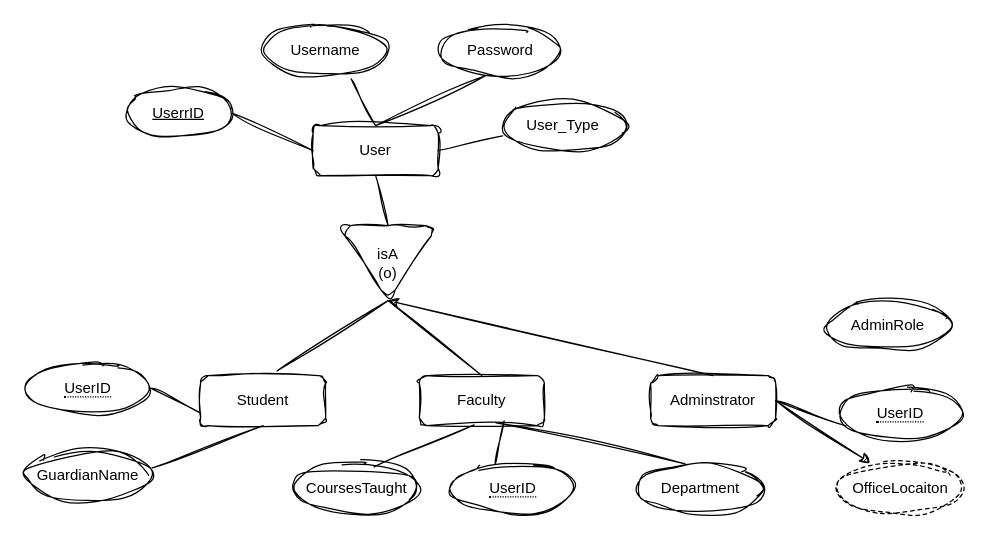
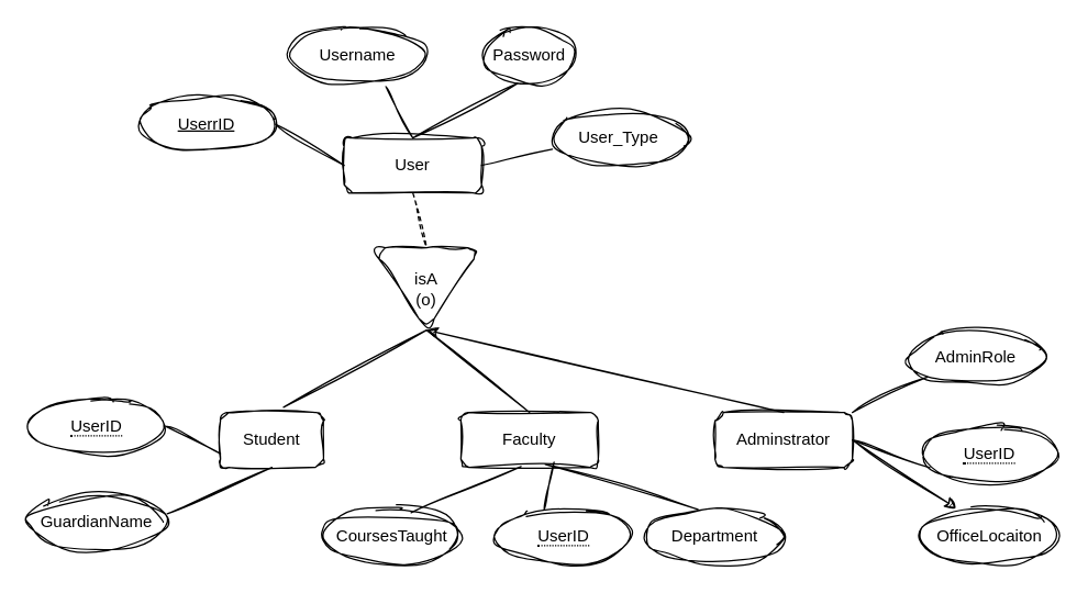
- <mxCell id="5" value="Password" style="ellipse;whiteSpace=wrap;html=1;align=center;rounded=1;sketch=1;curveFitting=1;jiggle=2;labelBackgroundColor=none;" parent="1" vertex="1"><mxGeometry x="350" y="20" width="100" height="40" as="geometry" /></mxCell>
+ <mxCell id="5" value="Password" style="ellipse;whiteSpace=wrap;html=1;align=center;rounded=1;sketch=1;curveFitting=1;jiggle=2;labelBackgroundColor=none;" parent="1" vertex="1"><mxGeometry x="350" y="20" width="70" height="40" as="geometry" /></mxCell>
- <mxCell id="3" value="UserrID" style="ellipse;whiteSpace=wrap;html=1;align=center;fontStyle=4;rounded=1;sketch=1;curveFitting=1;jiggle=2;labelBackgroundColor=none;" parent="1" vertex="1"><mxGeometry x="100" y="70" width="85" height="40" as="geometry" /></mxCell>
+ <mxCell id="3" value="UserrID" style="ellipse;whiteSpace=wrap;html=1;align=center;fontStyle=4;rounded=1;sketch=1;curveFitting=1;jiggle=2;labelBackgroundColor=none;" parent="1" vertex="1"><mxGeometry x="100" y="70" width="100" height="40" as="geometry" /></mxCell>
- <mxCell id="31" value="" style="endArrow=none;html=1;rounded=1;exitX=0.5;exitY=1;exitDx=0;exitDy=0;entryX=0;entryY=0.5;entryDx=0;entryDy=0;sketch=1;curveFitting=1;jiggle=2;labelBackgroundColor=none;fontColor=default;" parent="1" source="2" target="30" edge="1"><mxGeometry relative="1" as="geometry"><mxPoint x="300" y="250" as="sourcePoint" /><mxPoint x="460" y="250" as="targetPoint" /></mxGeometry></mxCell>
+ <mxCell id="31" value="" style="endArrow=none;html=1;rounded=1;exitX=0.5;exitY=1;exitDx=0;exitDy=0;entryX=0;entryY=0.5;entryDx=0;entryDy=0;sketch=1;curveFitting=1;jiggle=2;labelBackgroundColor=none;fontColor=default;dashed=1;" parent="1" source="2" target="30" edge="1"><mxGeometry relative="1" as="geometry"><mxPoint x="300" y="250" as="sourcePoint" /><mxPoint x="460" y="250" as="targetPoint" /></mxGeometry></mxCell>
+ <mxCell id="23" value="" style="endArrow=none;html=1;rounded=1;entryX=0;entryY=1;entryDx=0;entryDy=0;exitX=1;exitY=0;exitDx=0;exitDy=0;sketch=1;curveFitting=1;jiggle=2;labelBackgroundColor=none;fontColor=default;" parent="1" source="14" target="15" edge="1"><mxGeometry relative="1" as="geometry"><mxPoint x="416" y="391" as="sourcePoint" /><mxPoint x="423" y="356" as="targetPoint" /></mxGeometry></mxCell>
- <mxCell id="7" value="Student" style="whiteSpace=wrap;html=1;align=center;rounded=1;sketch=1;curveFitting=1;jiggle=2;labelBackgroundColor=none;" parent="1" vertex="1"><mxGeometry x="160" y="300" width="100" height="40" as="geometry" /></mxCell>
+ <mxCell id="7" value="Student" style="whiteSpace=wrap;html=1;align=center;rounded=1;sketch=1;curveFitting=1;jiggle=2;labelBackgroundColor=none;" parent="1" vertex="1"><mxGeometry x="160" y="300" width="75" height="40" as="geometry" /></mxCell>
- <mxCell id="11" value="Department" style="ellipse;whiteSpace=wrap;html=1;align=center;rounded=1;sketch=1;curveFitting=1;jiggle=2;labelBackgroundColor=none;" parent="1" vertex="1"><mxGeometry x="510" y="370" width="100" height="40" as="geometry" /></mxCell>
+ <mxCell id="11" value="Department" style="ellipse;whiteSpace=wrap;html=1;align=center;rounded=1;sketch=1;curveFitting=1;jiggle=2;labelBackgroundColor=none;" parent="1" vertex="1"><mxGeometry x="470" y="370" width="100" height="40" as="geometry" /></mxCell>
- <mxCell id="17" value="OfficeLocaiton" style="ellipse;whiteSpace=wrap;html=1;align=center;rounded=1;sketch=1;curveFitting=1;jiggle=2;labelBackgroundColor=none;dashed=1;" parent="1" vertex="1"><mxGeometry x="670" y="370" width="100" height="40" as="geometry" /></mxCell>
+ <mxCell id="17" value="OfficeLocaiton" style="ellipse;whiteSpace=wrap;html=1;align=center;rounded=1;sketch=1;curveFitting=1;jiggle=2;labelBackgroundColor=none;" parent="1" vertex="1"><mxGeometry x="670" y="370" width="100" height="40" as="geometry" /></mxCell>
